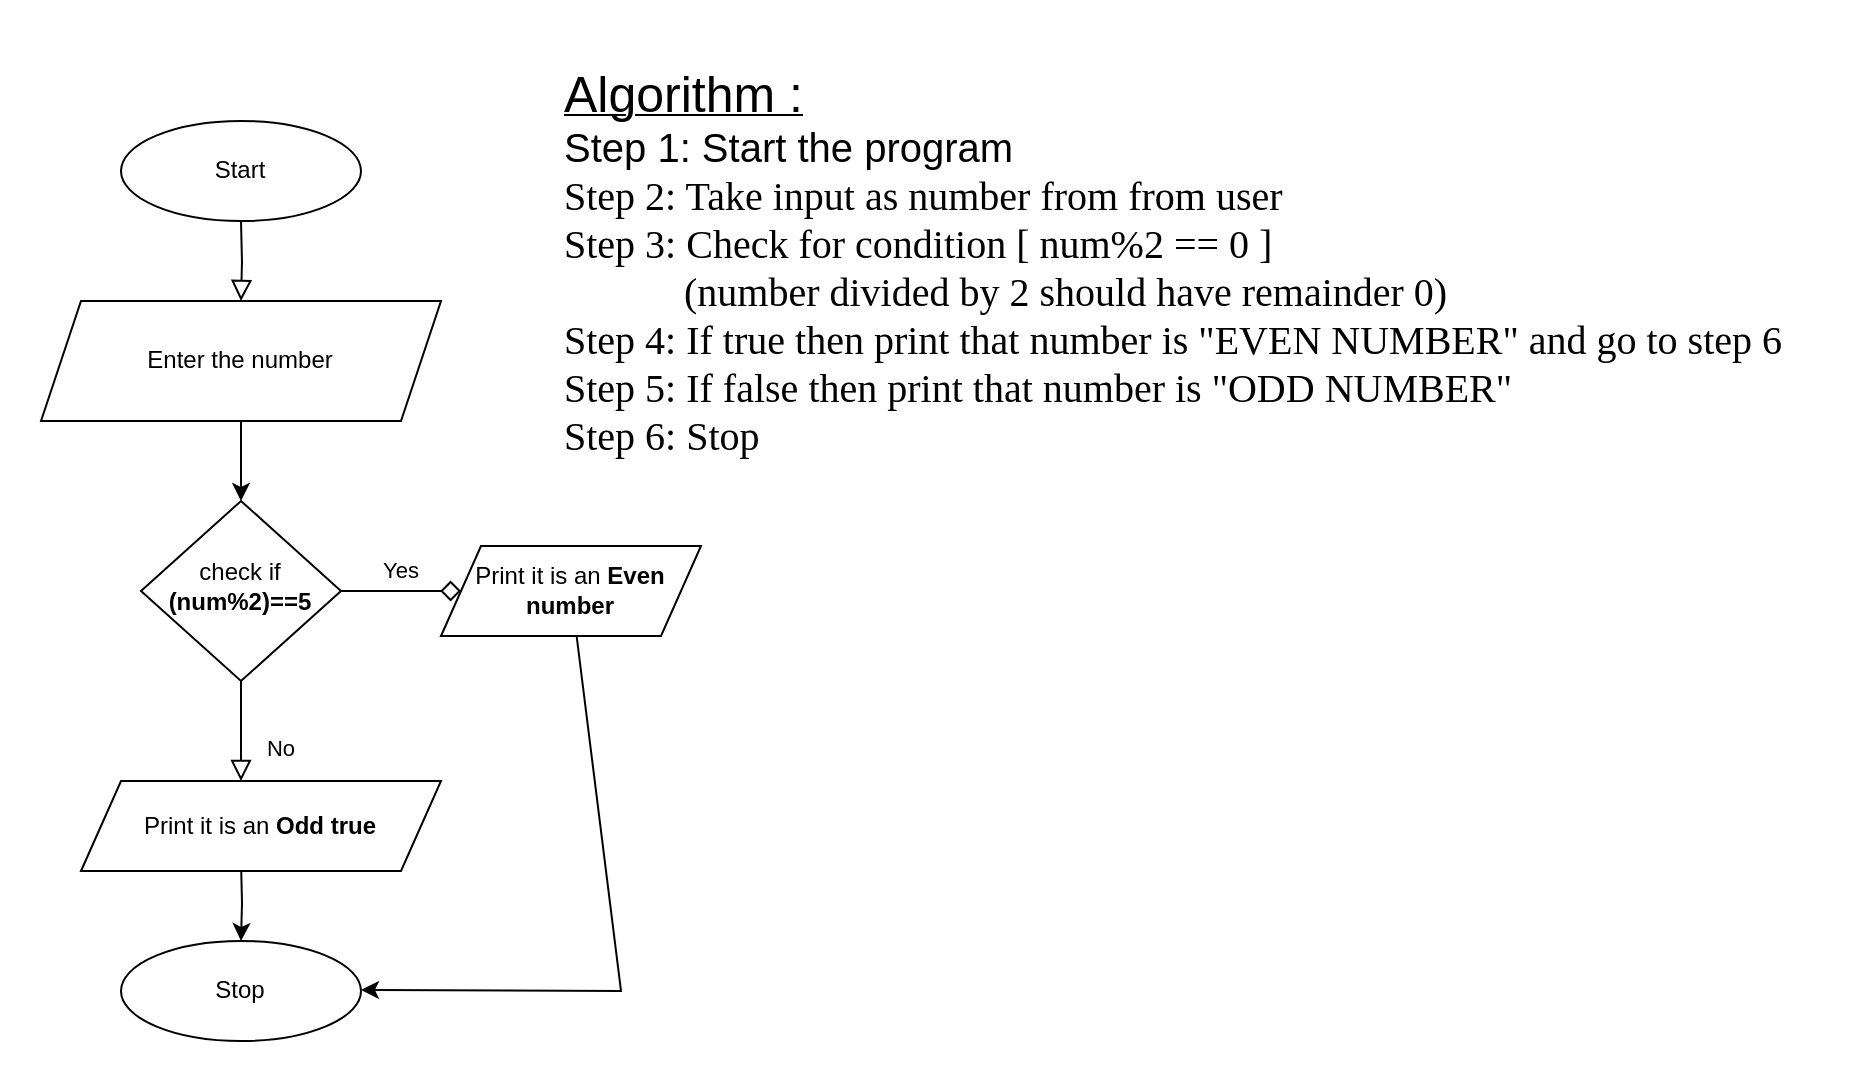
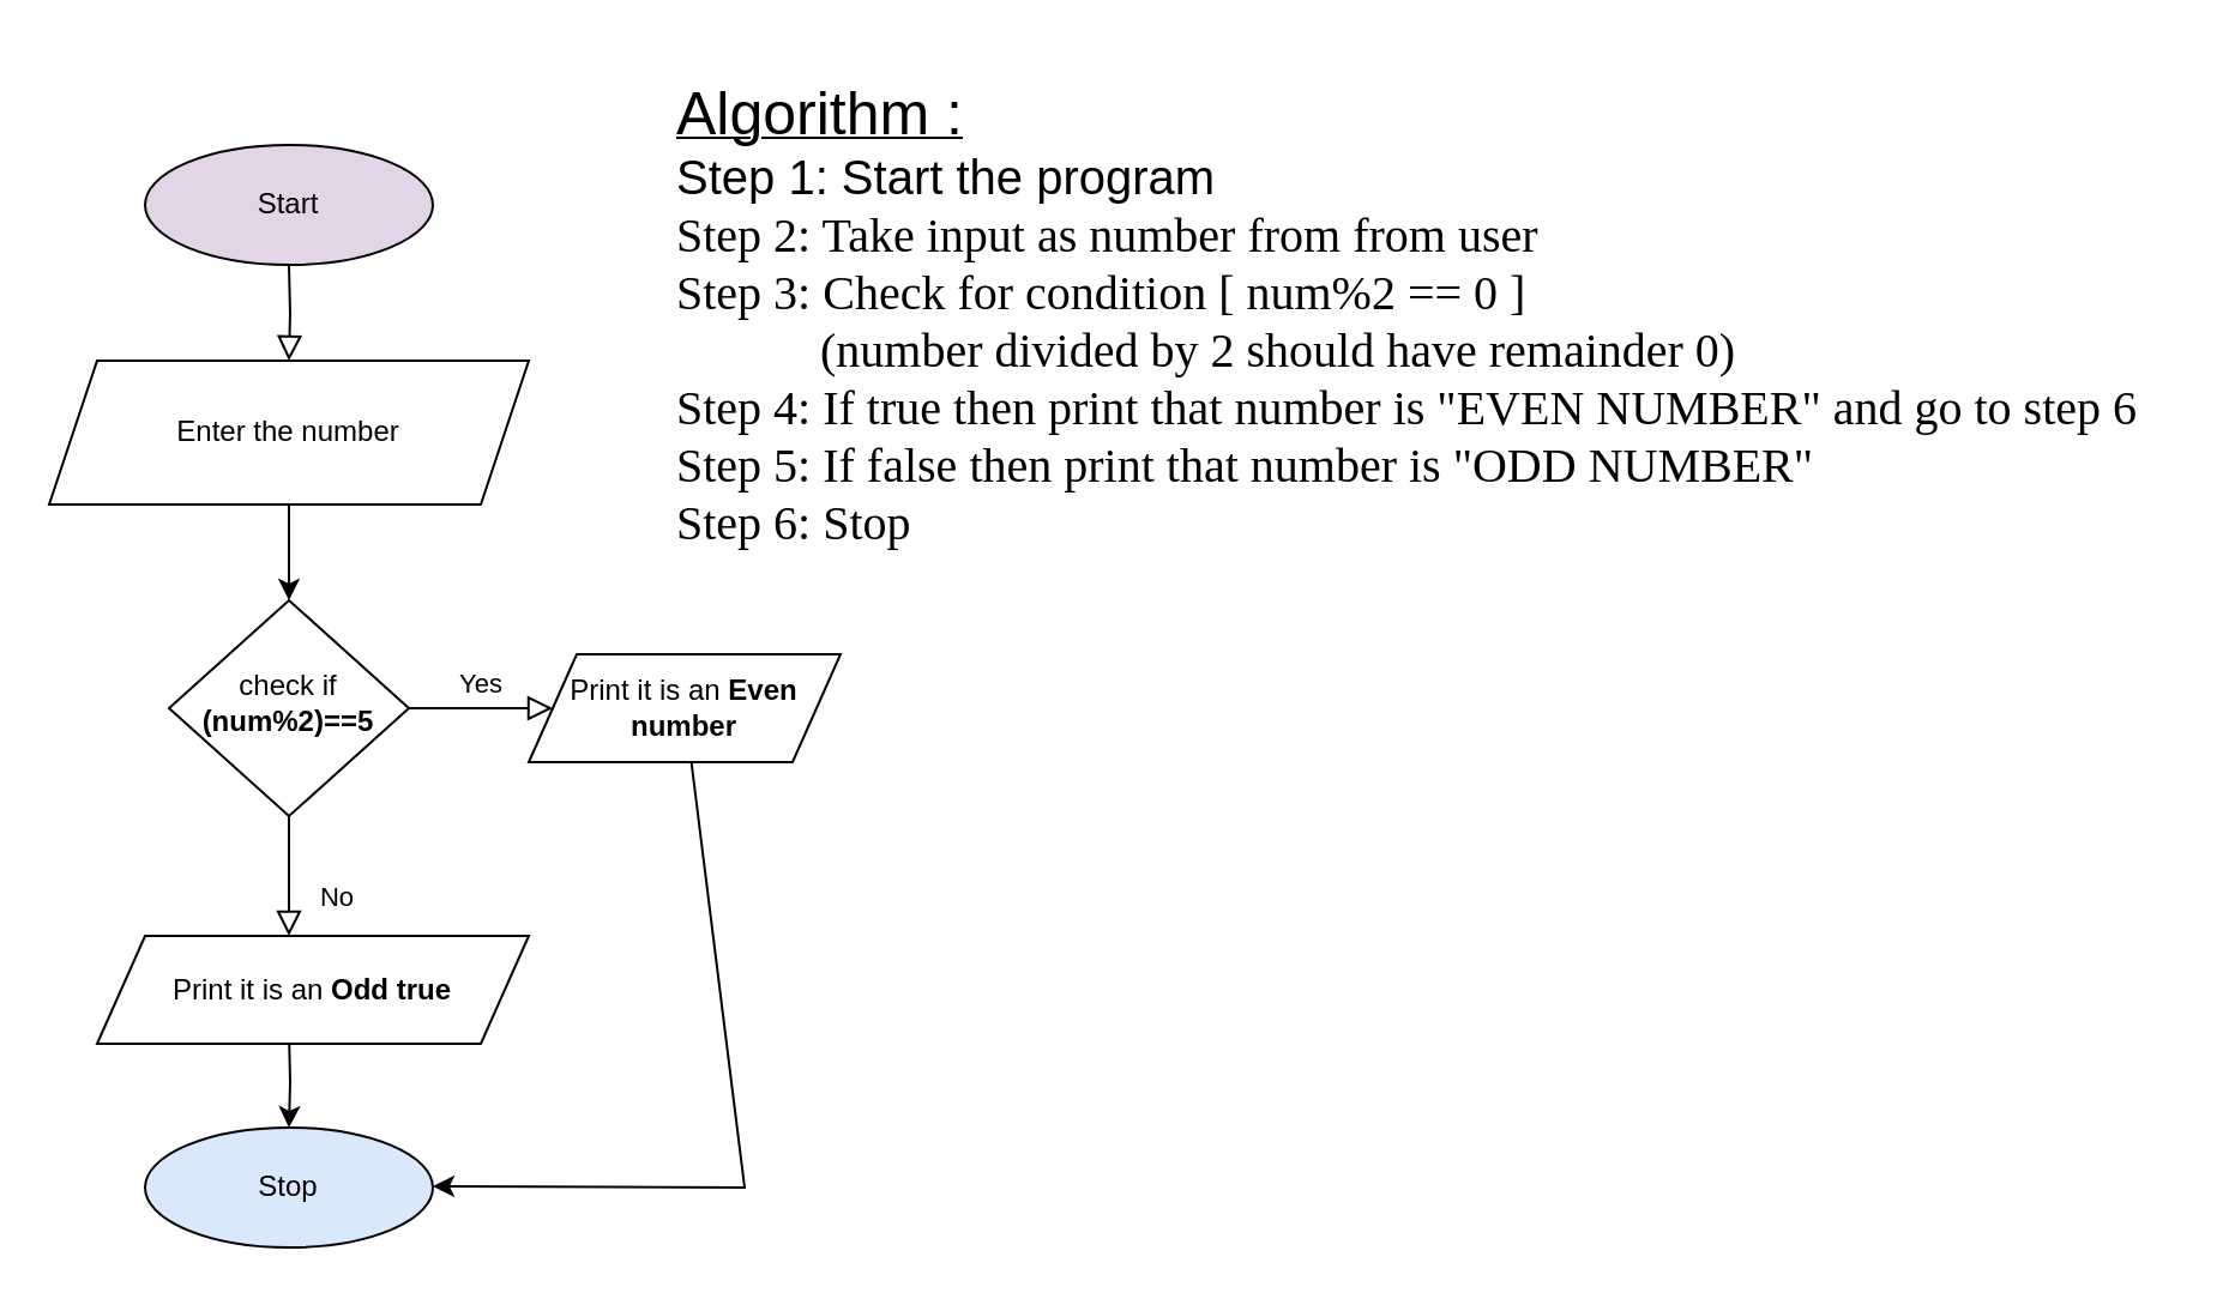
- <mxCell id="9" value="Start" style="ellipse;whiteSpace=wrap;html=1;" parent="1" vertex="1"><mxGeometry x="60" y="60" width="120" height="50" as="geometry" /></mxCell>
+ <mxCell id="9" value="Start" style="ellipse;whiteSpace=wrap;html=1;fillColor=#e1d5e7;" parent="1" vertex="1"><mxGeometry x="60" y="60" width="120" height="50" as="geometry" /></mxCell>
- <mxCell id="4" value="Yes" style="edgeStyle=orthogonalEdgeStyle;rounded=0;html=1;jettySize=auto;orthogonalLoop=1;fontSize=11;endArrow=diamond;endFill=0;endSize=8;strokeWidth=1;shadow=0;labelBackgroundColor=none;entryX=0;entryY=0.5;entryDx=0;entryDy=0;" parent="1" source="5" target="13" edge="1"><mxGeometry y="10" relative="1" as="geometry"><mxPoint as="offset" /><mxPoint x="220" y="290" as="targetPoint" /></mxGeometry></mxCell>
+ <mxCell id="4" value="Yes" style="edgeStyle=orthogonalEdgeStyle;rounded=0;html=1;jettySize=auto;orthogonalLoop=1;fontSize=11;endArrow=block;endFill=0;endSize=8;strokeWidth=1;shadow=0;labelBackgroundColor=none;entryX=0;entryY=0.5;entryDx=0;entryDy=0;" parent="1" source="5" target="13" edge="1"><mxGeometry y="10" relative="1" as="geometry"><mxPoint as="offset" /><mxPoint x="220" y="290" as="targetPoint" /></mxGeometry></mxCell>
- <mxCell id="10" value="Stop" style="ellipse;whiteSpace=wrap;html=1;" parent="1" vertex="1"><mxGeometry x="60" y="470" width="120" height="50" as="geometry" /></mxCell>
+ <mxCell id="10" value="Stop" style="ellipse;whiteSpace=wrap;html=1;fillColor=#dae8fc;" parent="1" vertex="1"><mxGeometry x="60" y="470" width="120" height="50" as="geometry" /></mxCell>
